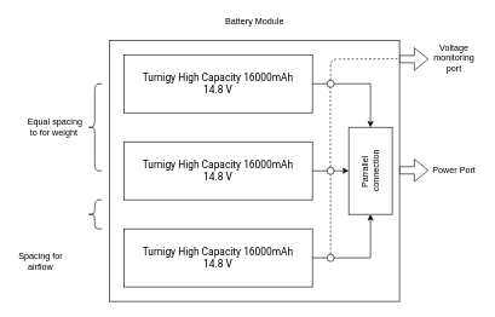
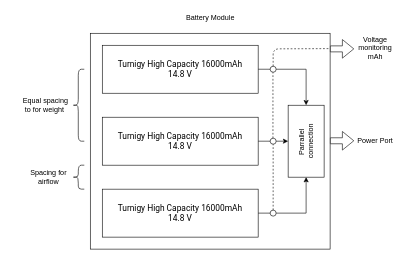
- <mxCell id="24" value="Voltage &lt;br&gt;monitoring&lt;br&gt;port" style="text;html=1;align=center;verticalAlign=middle;resizable=0;points=[];autosize=1;" vertex="1" parent="1"><mxGeometry x="590" y="55" width="70" height="50" as="geometry" /></mxCell>
+ <mxCell id="24" value="Voltage &lt;br&gt;monitoring&lt;br&gt;mAh" style="text;html=1;align=center;verticalAlign=middle;resizable=0;points=[];autosize=1;" vertex="1" parent="1"><mxGeometry x="590" y="55" width="70" height="50" as="geometry" /></mxCell>
- <mxCell id="14" value="Spacing for&lt;br&gt;airflow" style="text;html=1;align=center;verticalAlign=middle;resizable=0;points=[];autosize=1;" vertex="1" parent="1"><mxGeometry x="15" y="345" width="80" height="30" as="geometry" /></mxCell>
+ <mxCell id="14" value="Spacing for&lt;br&gt;airflow" style="text;html=1;align=center;verticalAlign=middle;resizable=0;points=[];autosize=1;" vertex="1" parent="1"><mxGeometry x="40" y="280" width="80" height="30" as="geometry" /></mxCell>
